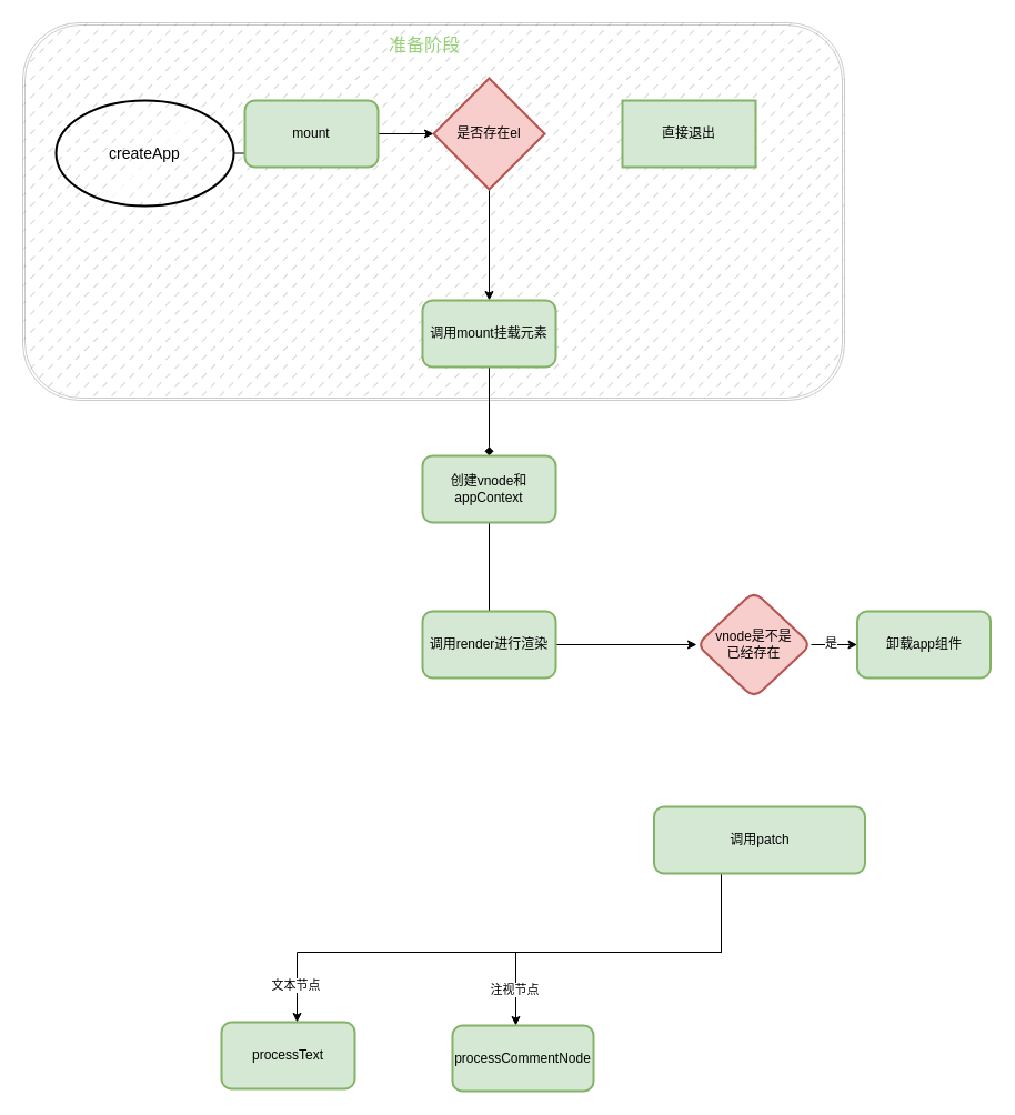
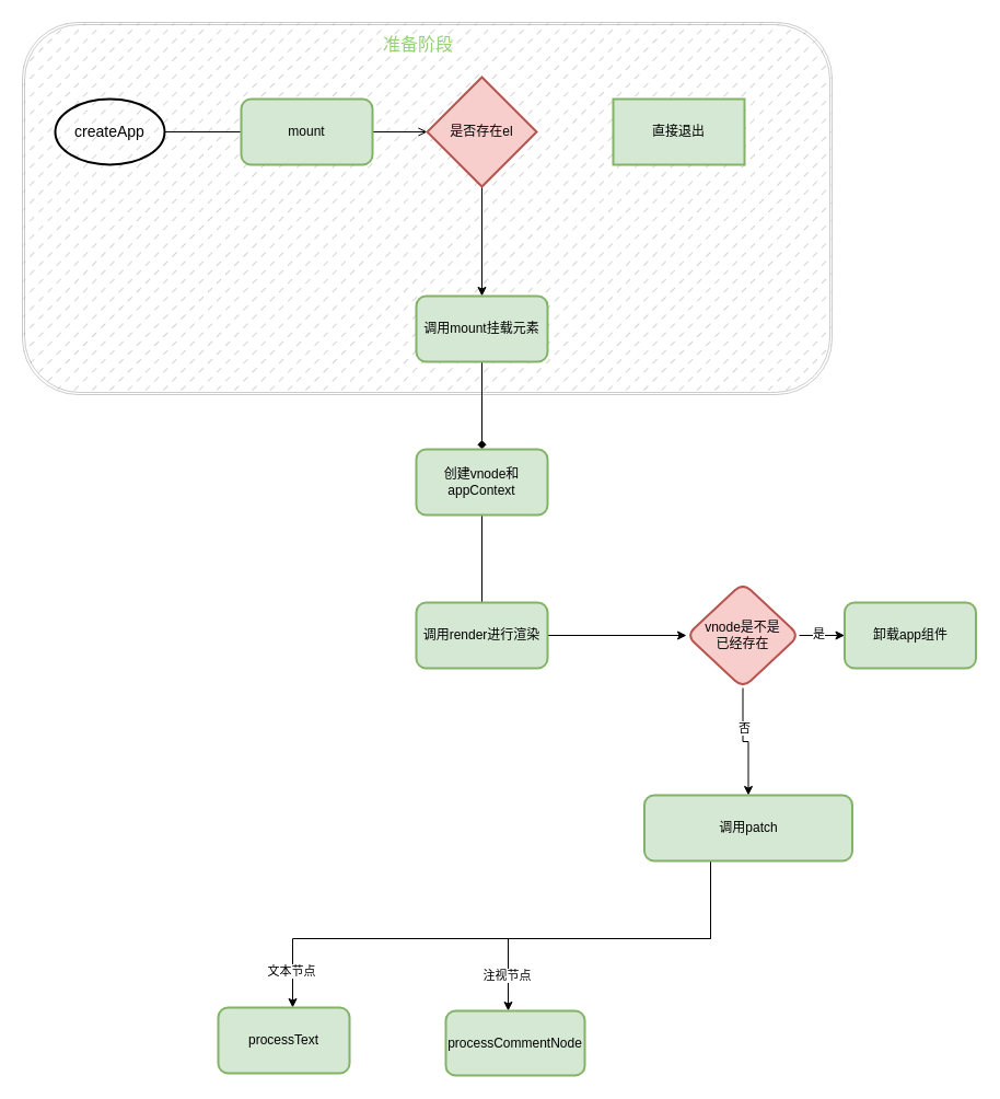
- <mxCell id="5" value="" style="edgeStyle=orthogonalEdgeStyle;rounded=0;orthogonalLoop=1;jettySize=auto;html=1;" edge="1" parent="1" source="6" target="8"><mxGeometry relative="1" as="geometry" /></mxCell>
+ <mxCell id="5" value="" style="edgeStyle=orthogonalEdgeStyle;rounded=0;orthogonalLoop=1;jettySize=auto;html=1;endArrow=open;" edge="1" parent="1" source="6" target="8"><mxGeometry relative="1" as="geometry" /></mxCell>
- <mxCell id="4" value="&lt;font style=&quot;font-size: 14px;&quot;&gt;createApp&lt;/font&gt;" style="strokeWidth=2;html=1;shape=mxgraph.flowchart.start_1;whiteSpace=wrap;fillStyle=hatch;fillColor=default;" vertex="1" parent="1"><mxGeometry x="50" y="90" width="160" height="95" as="geometry" /></mxCell>
+ <mxCell id="4" value="&lt;font style=&quot;font-size: 14px;&quot;&gt;createApp&lt;/font&gt;" style="strokeWidth=2;html=1;shape=mxgraph.flowchart.start_1;whiteSpace=wrap;fillStyle=hatch;fillColor=default;" vertex="1" parent="1"><mxGeometry x="50" y="90" width="100" height="60" as="geometry" /></mxCell>
+ <mxCell id="19" value="" style="edgeStyle=orthogonalEdgeStyle;rounded=0;orthogonalLoop=1;jettySize=auto;html=1;" edge="1" parent="1" source="21" target="27"><mxGeometry relative="1" as="geometry" /></mxCell>
+ <mxCell id="20" value="否" style="edgeLabel;html=1;align=center;verticalAlign=middle;resizable=0;points=[];" vertex="1" connectable="0" parent="19"><mxGeometry x="-0.296" y="1" relative="1" as="geometry"><mxPoint as="offset" /></mxGeometry></mxCell>
